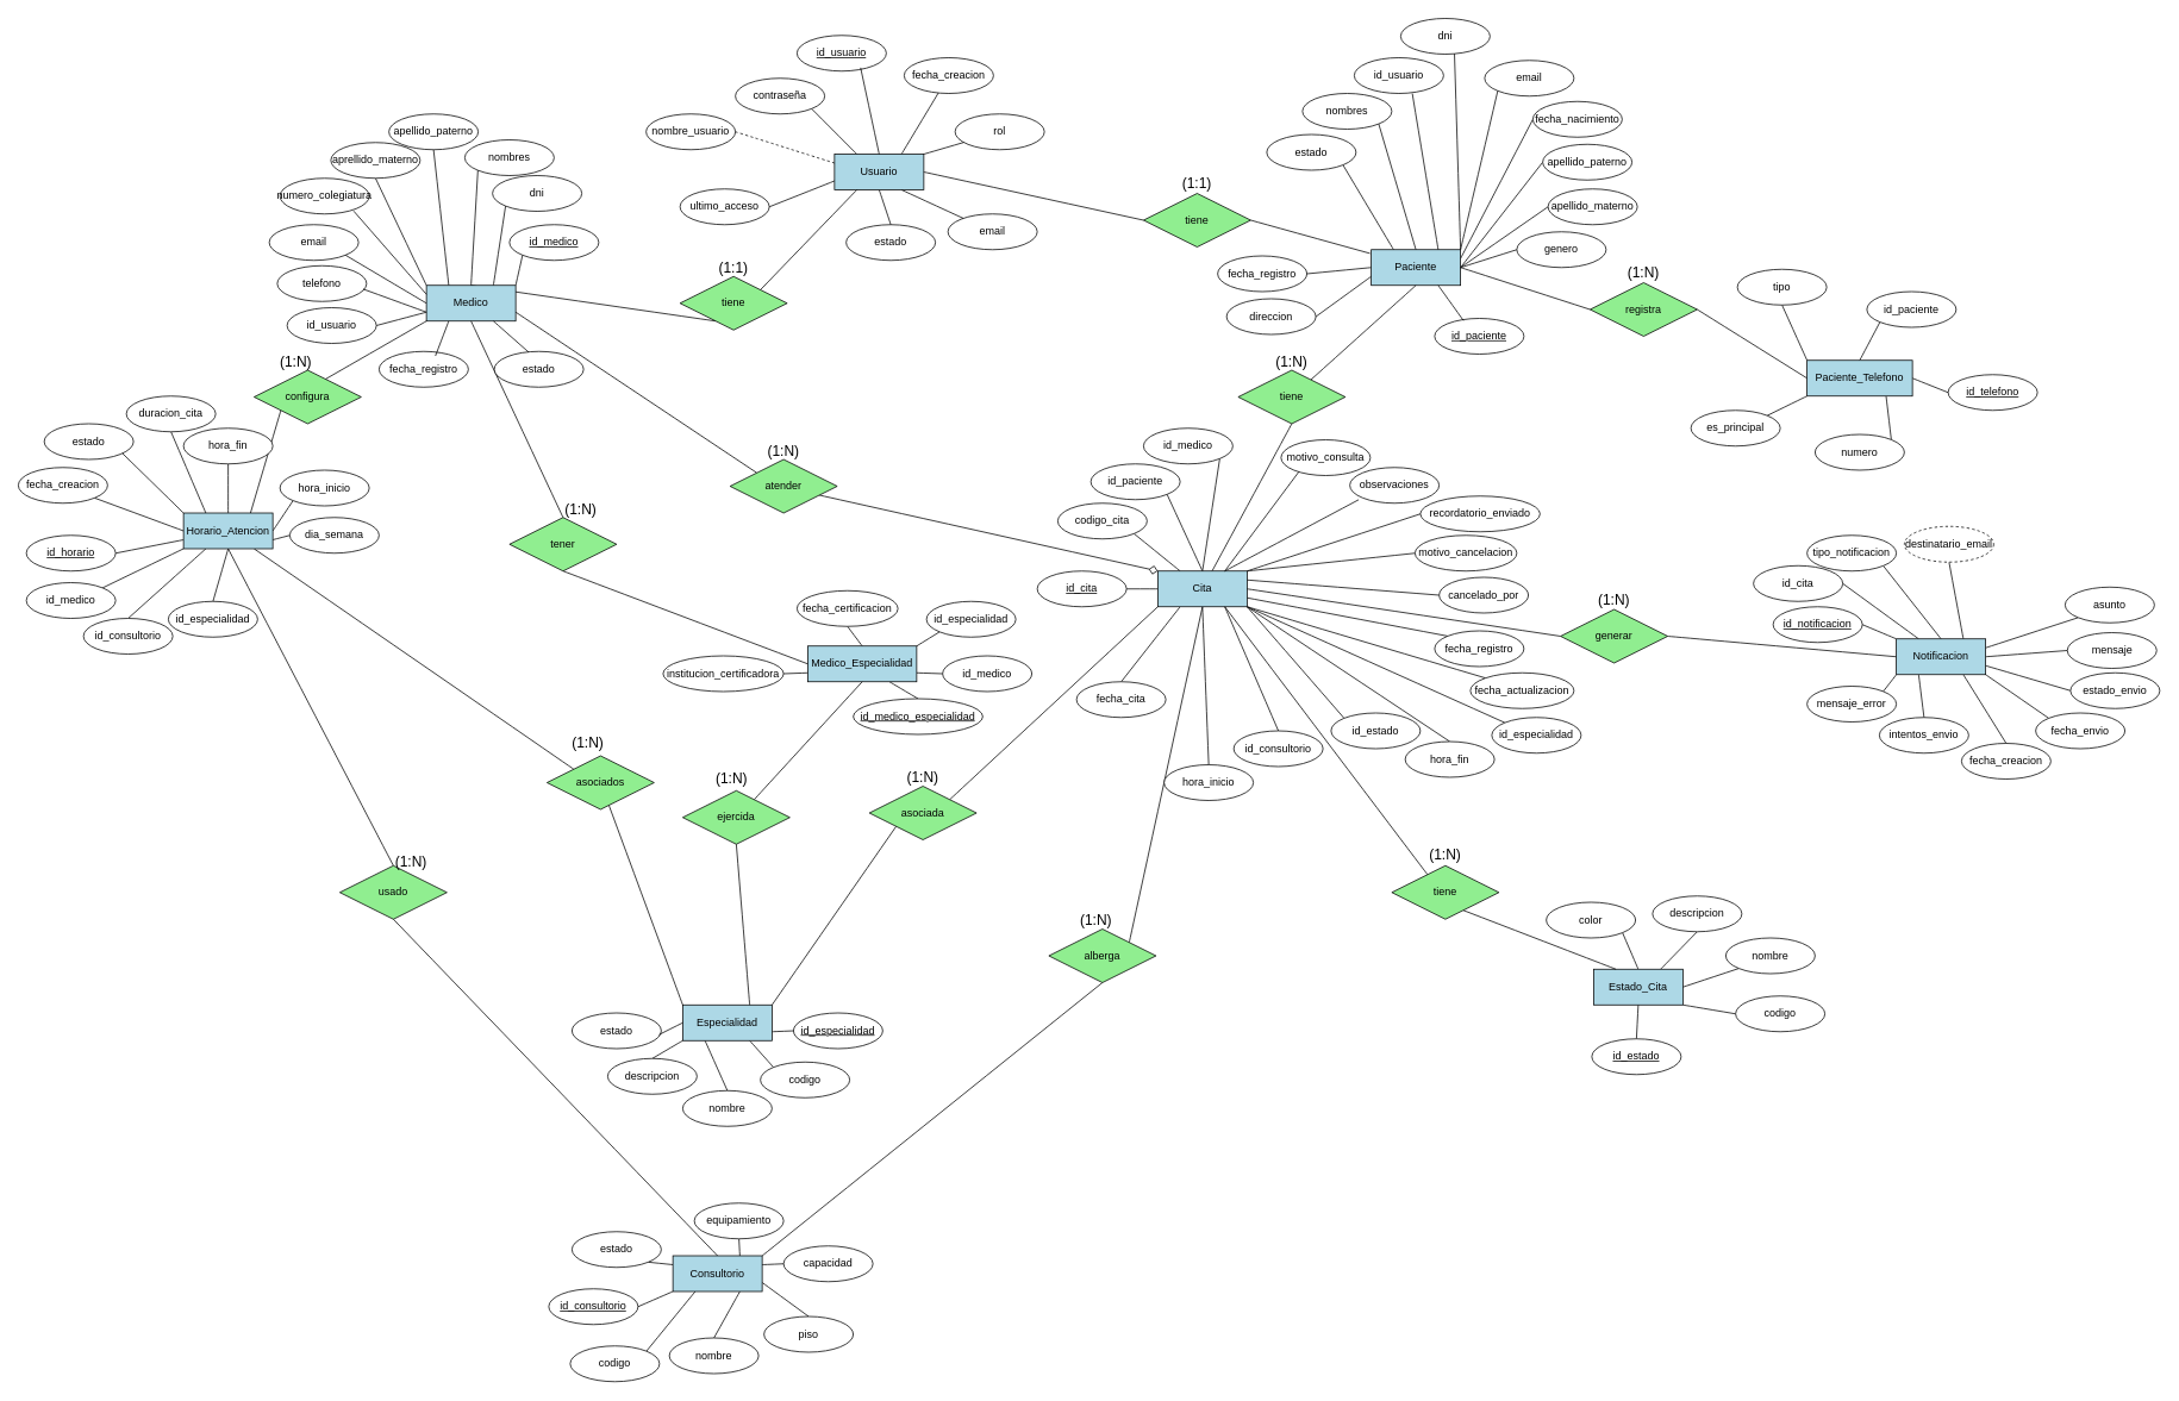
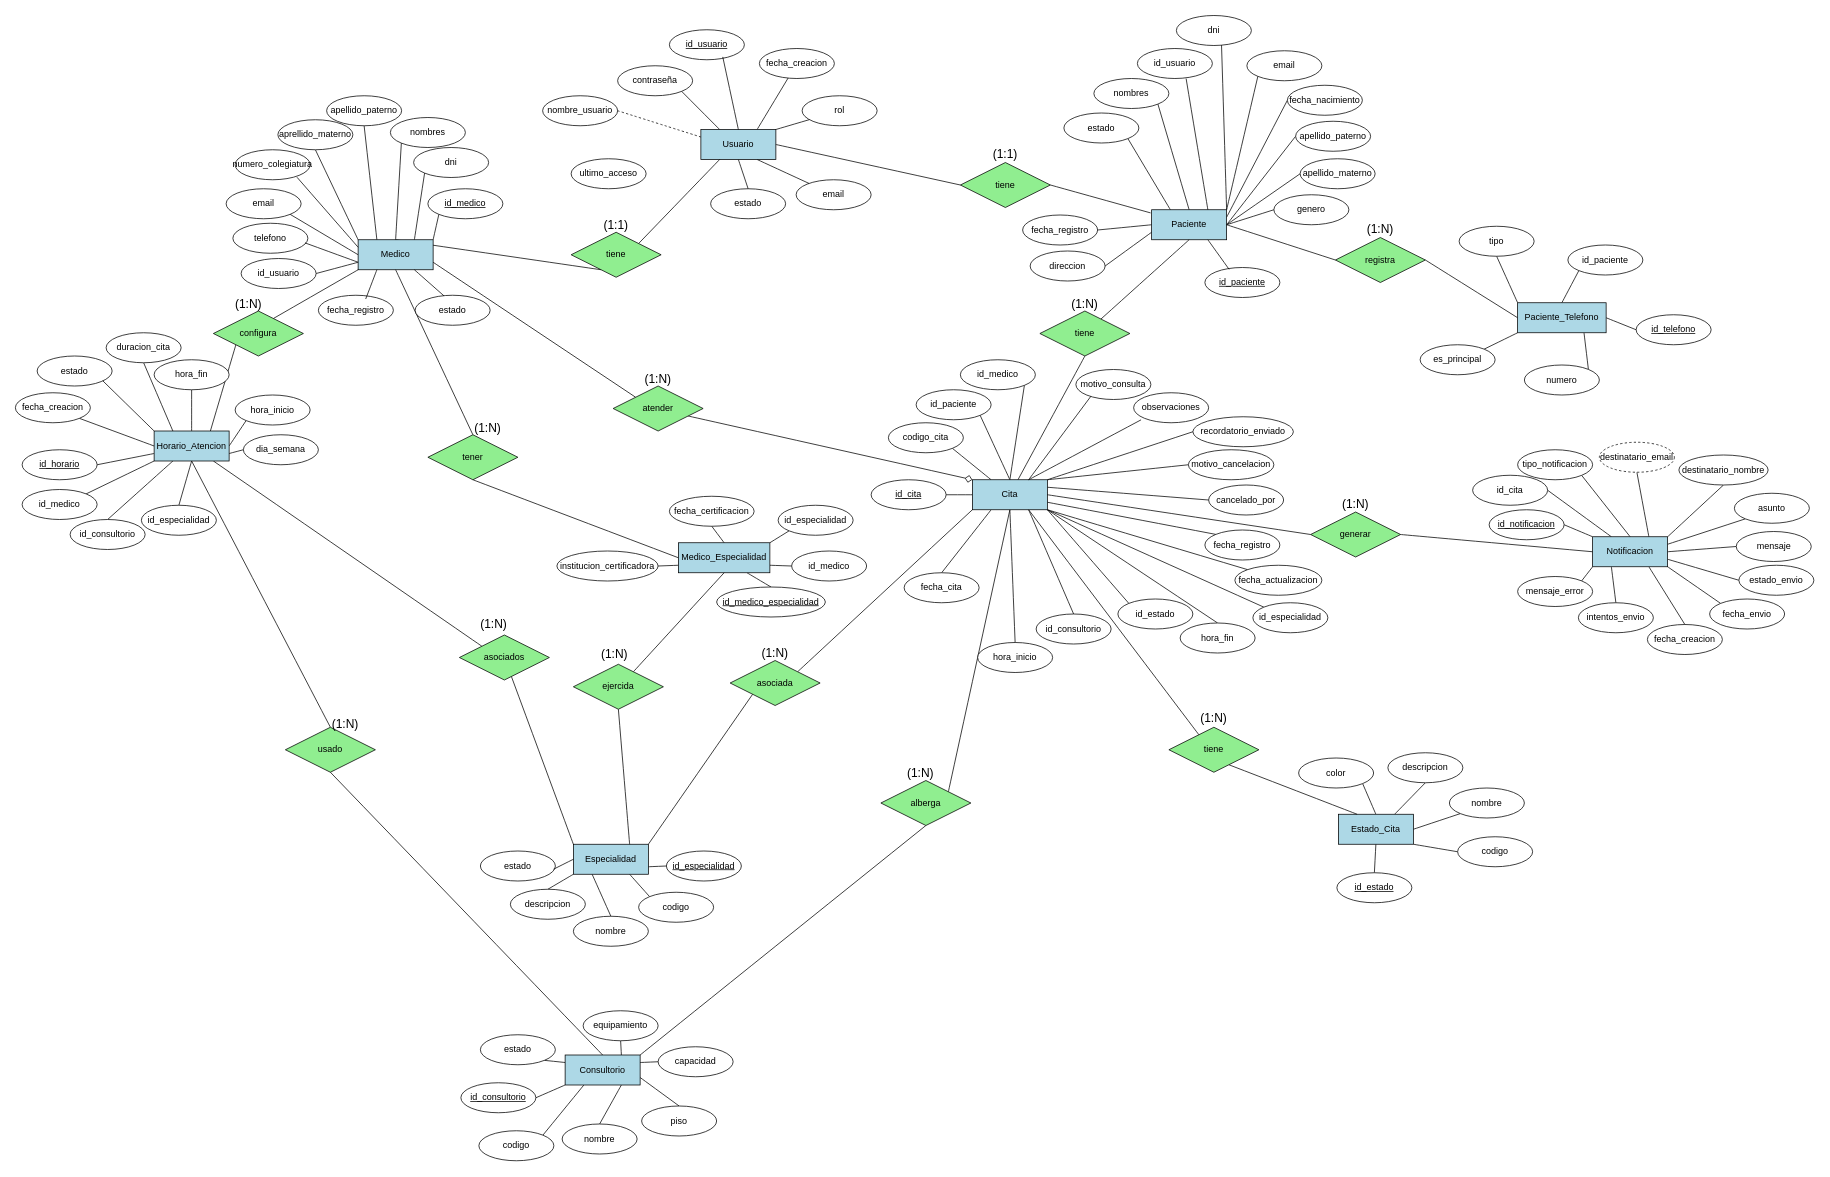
- <mxCell id="18" style="edgeStyle=none;curved=1;rounded=0;orthogonalLoop=1;jettySize=auto;html=1;exitX=0;exitY=0.75;exitDx=0;exitDy=0;fontSize=12;startSize=8;endSize=8;entryX=1;entryY=0.5;entryDx=0;entryDy=0;endArrow=none;endFill=0;" edge="1" parent="1" source="19" target="9"><mxGeometry relative="1" as="geometry" /></mxCell>
+ <mxCell id="241" value="destinatario_nombre" style="ellipse;whiteSpace=wrap;html=1;align=center;" vertex="1" parent="1"><mxGeometry x="2238" y="606" width="119" height="40" as="geometry" /></mxCell>
+ <mxCell id="112" style="edgeStyle=none;curved=1;rounded=0;orthogonalLoop=1;jettySize=auto;html=1;exitX=1;exitY=0;exitDx=0;exitDy=0;entryX=0.5;entryY=1;entryDx=0;entryDy=0;fontSize=12;startSize=8;endSize=8;endArrow=none;endFill=0;" edge="1" parent="1" source="117" target="241"><mxGeometry relative="1" as="geometry" /></mxCell>
